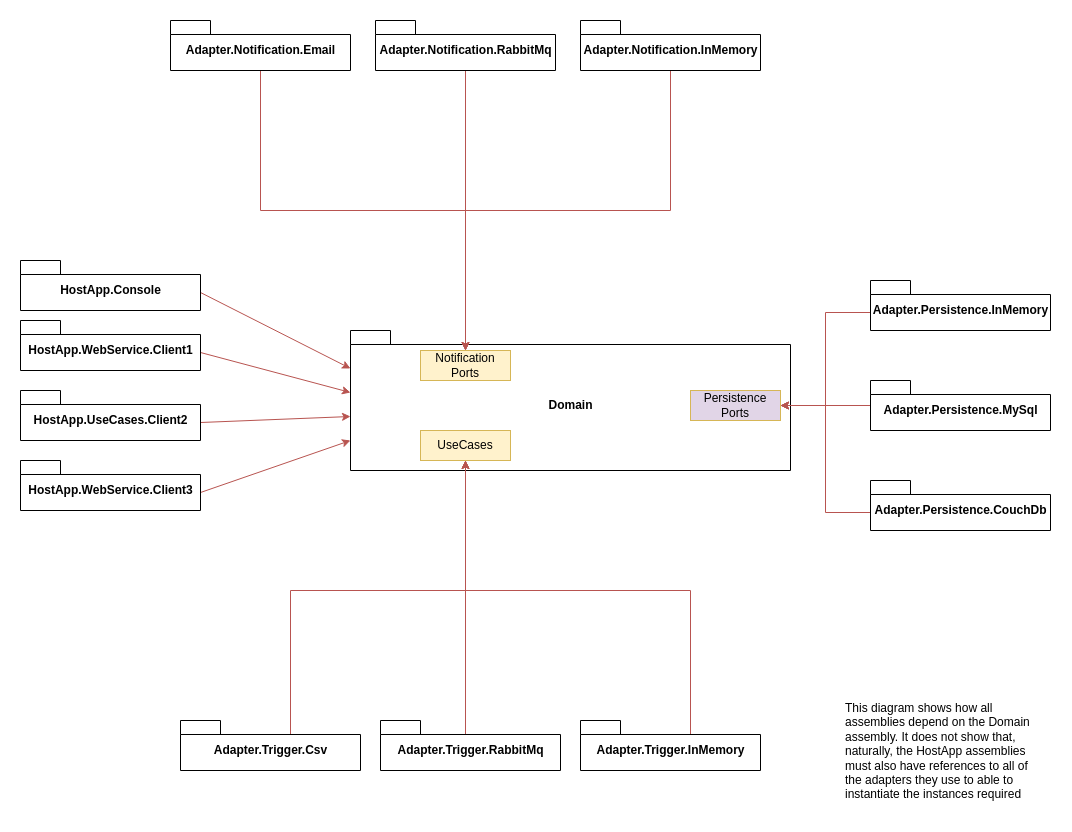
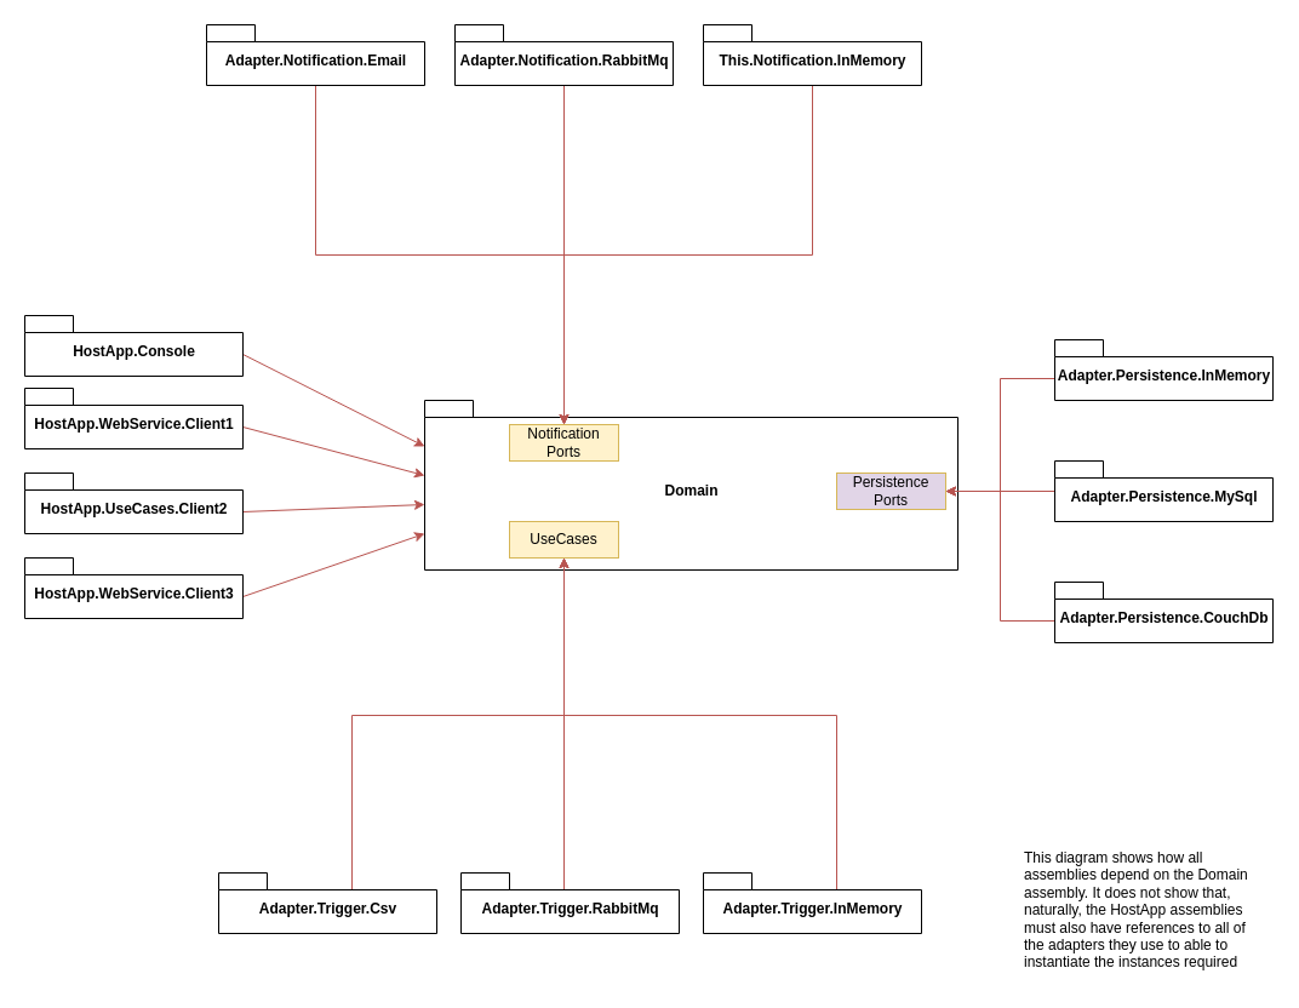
- <mxCell id="16" value="Adapter.Notification.InMemory" style="shape=folder;fontStyle=1;spacingTop=10;tabWidth=40;tabHeight=14;tabPosition=left;html=1;" vertex="1" parent="1"><mxGeometry x="580" y="20" width="180" height="50" as="geometry" /></mxCell>
+ <mxCell id="16" value="This.Notification.InMemory" style="shape=folder;fontStyle=1;spacingTop=10;tabWidth=40;tabHeight=14;tabPosition=left;html=1;" vertex="1" parent="1"><mxGeometry x="580" y="20" width="180" height="50" as="geometry" /></mxCell>
